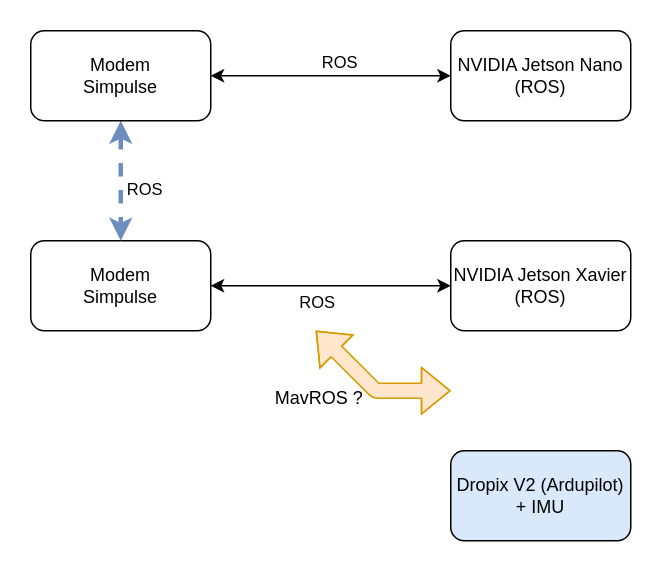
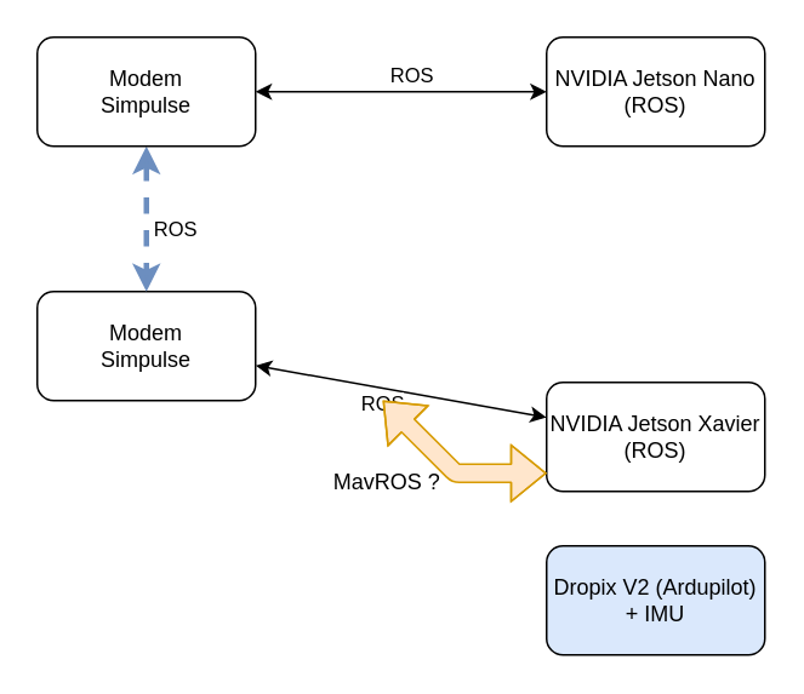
- <mxCell id="5" value="NVIDIA Jetson Xavier&lt;br&gt;(ROS)" style="whiteSpace=wrap;html=1;rounded=1;" vertex="1" parent="1"><mxGeometry x="300" y="160" width="120" height="60" as="geometry" /></mxCell>
+ <mxCell id="5" value="NVIDIA Jetson Xavier&lt;br&gt;(ROS)" style="whiteSpace=wrap;html=1;rounded=1;" vertex="1" parent="1"><mxGeometry x="300" y="210" width="120" height="60" as="geometry" /></mxCell>
